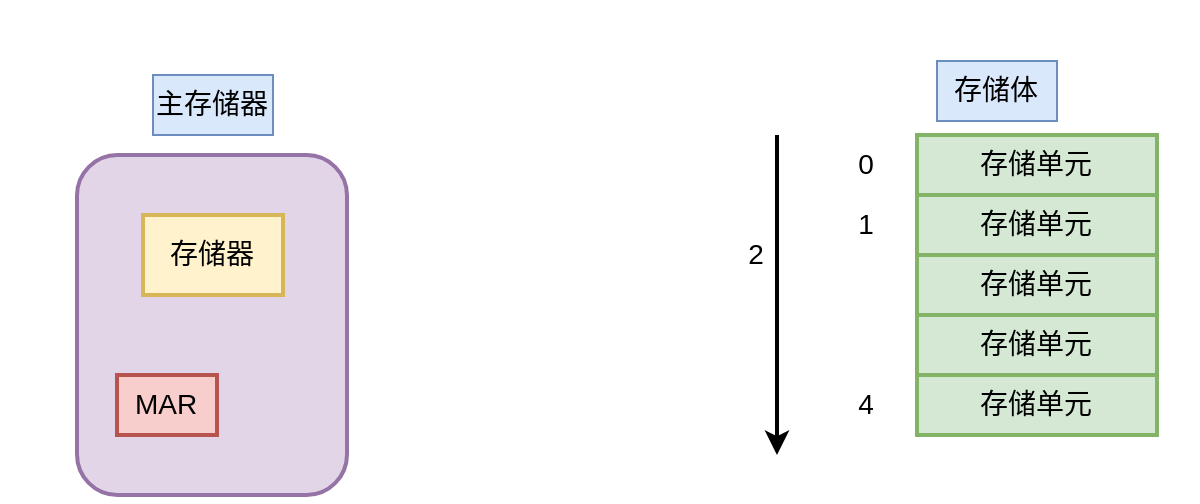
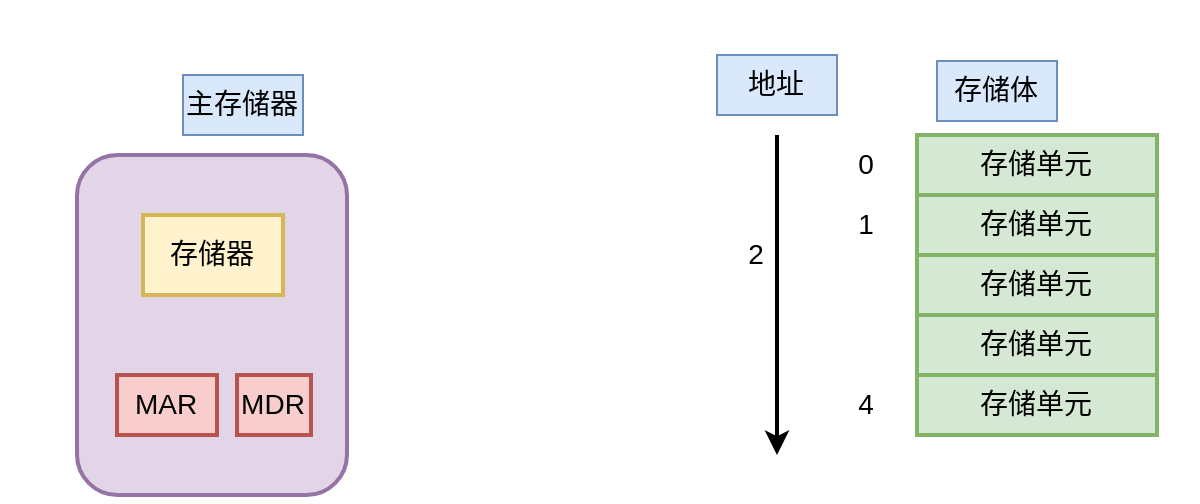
+ <mxCell id="15" value="地址" style="text;html=1;strokeColor=#6c8ebf;fillColor=#dae8fc;align=center;verticalAlign=middle;whiteSpace=wrap;rounded=0;fontSize=14;" vertex="1" parent="7"><mxGeometry y="7" width="60" height="30" as="geometry" /></mxCell>
- <mxCell id="3" value="主存储器" style="text;html=1;strokeColor=#6c8ebf;fillColor=#dae8fc;align=center;verticalAlign=middle;whiteSpace=wrap;rounded=0;fontSize=14;" vertex="1" parent="1"><mxGeometry x="76" y="37" width="60" height="30" as="geometry" /></mxCell>
+ <mxCell id="3" value="主存储器" style="text;html=1;strokeColor=#6c8ebf;fillColor=#dae8fc;align=center;verticalAlign=middle;whiteSpace=wrap;rounded=0;fontSize=14;" vertex="1" parent="1"><mxGeometry x="91" y="37" width="60" height="30" as="geometry" /></mxCell>
+ <mxCell id="6" value="MDR" style="rounded=0;whiteSpace=wrap;html=1;fontSize=14;strokeWidth=2;fillColor=#f8cecc;strokeColor=#b85450;" vertex="1" parent="1"><mxGeometry x="118" y="187" width="37" height="30" as="geometry" /></mxCell>
